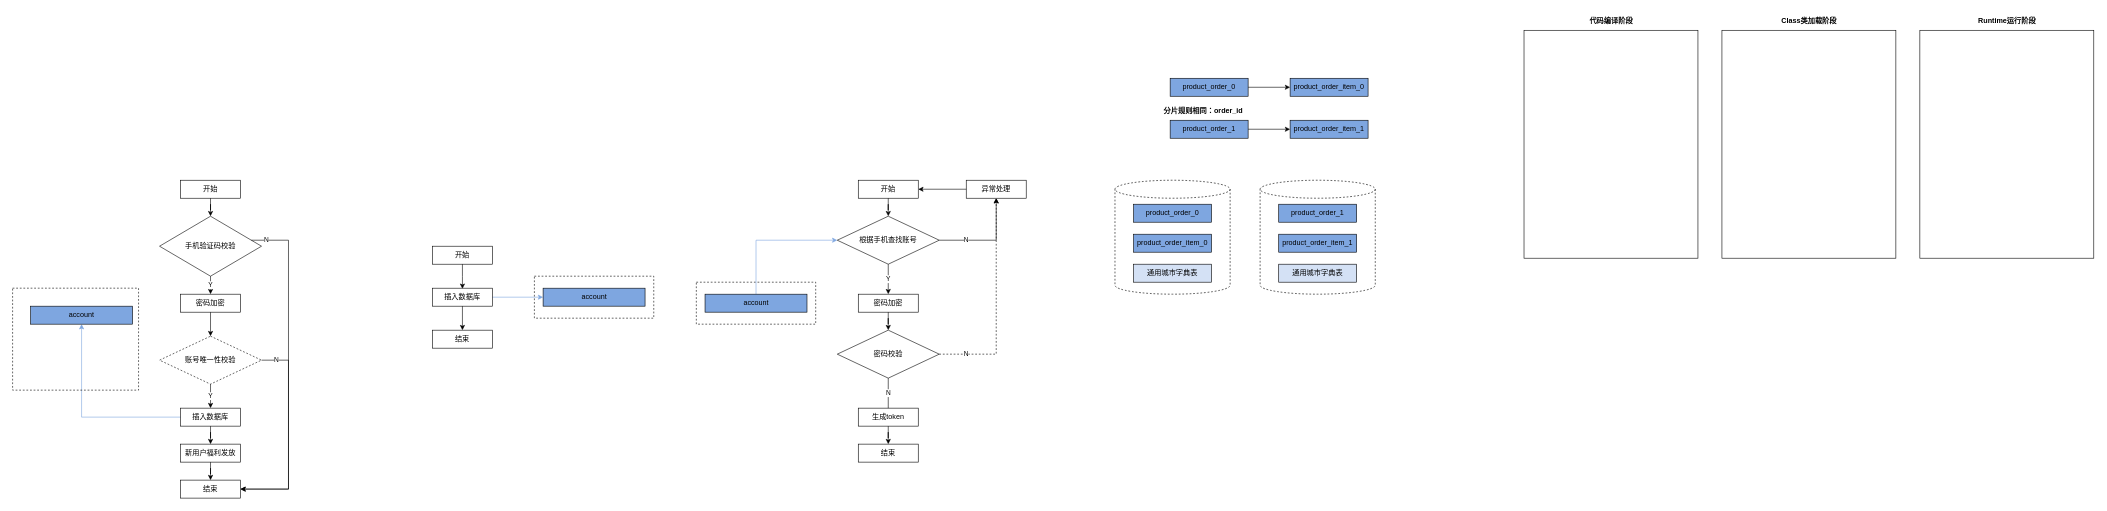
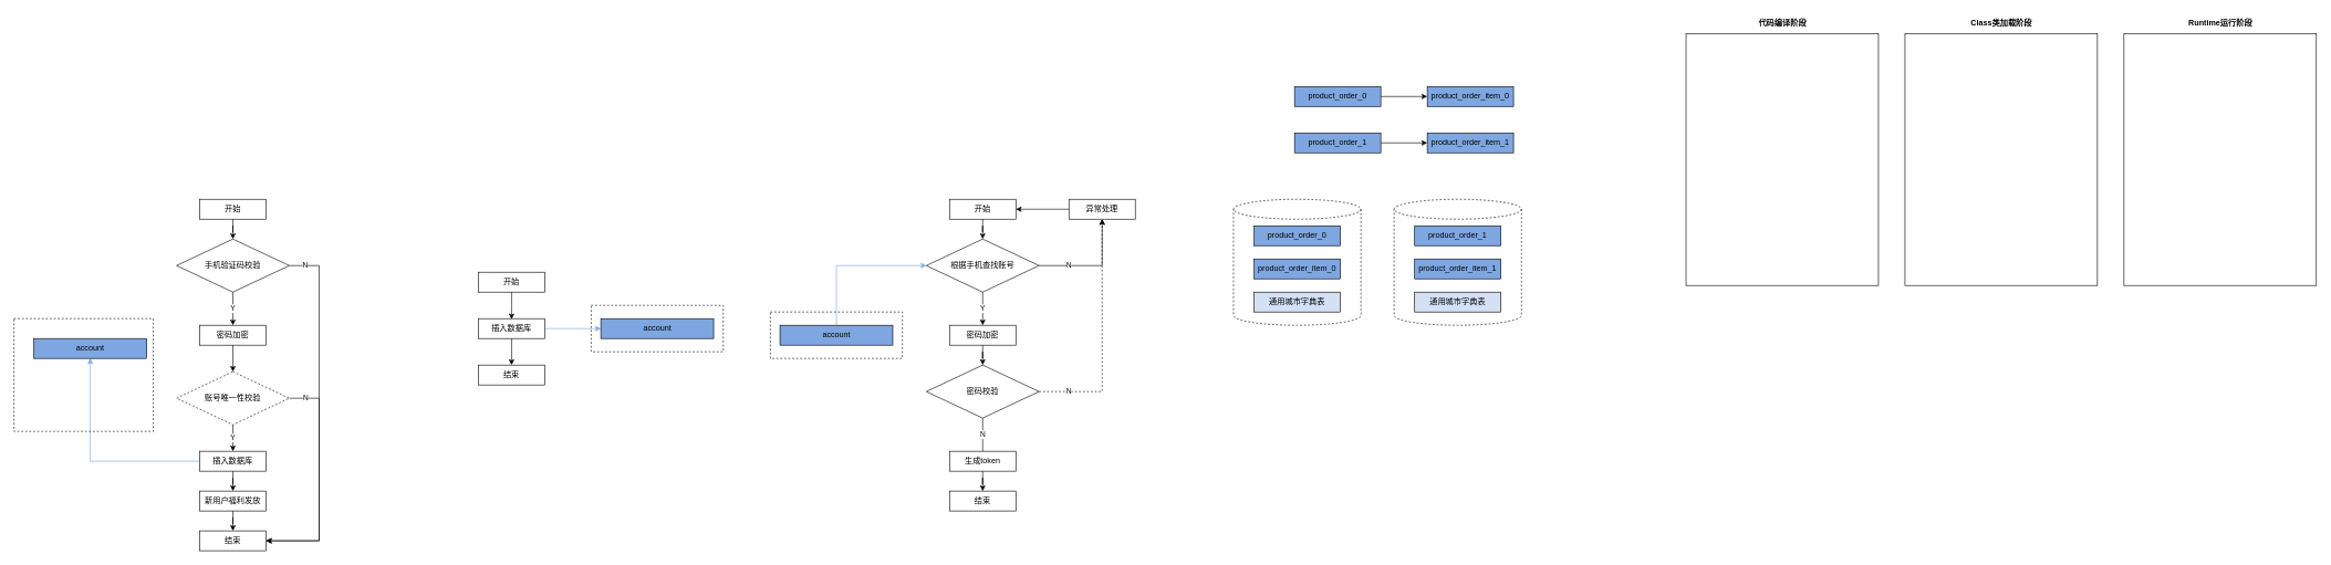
- <mxCell id="52" value="分片规则相同：order_id" style="text;html=1;align=center;verticalAlign=middle;resizable=0;points=[];autosize=1;strokeColor=none;fillColor=none;fontStyle=1" vertex="1" parent="1"><mxGeometry x="1930" y="170" width="150" height="30" as="geometry" /></mxCell>
- <mxCell id="6" value="手机验证码校验" style="rhombus;whiteSpace=wrap;html=1;fillColor=none;" parent="1" vertex="1"><mxGeometry x="265" y="360" width="170" height="100" as="geometry" /></mxCell>
+ <mxCell id="6" value="手机验证码校验" style="rhombus;whiteSpace=wrap;html=1;fillColor=none;" parent="1" vertex="1"><mxGeometry x="265" y="360" width="170" height="80" as="geometry" /></mxCell>
